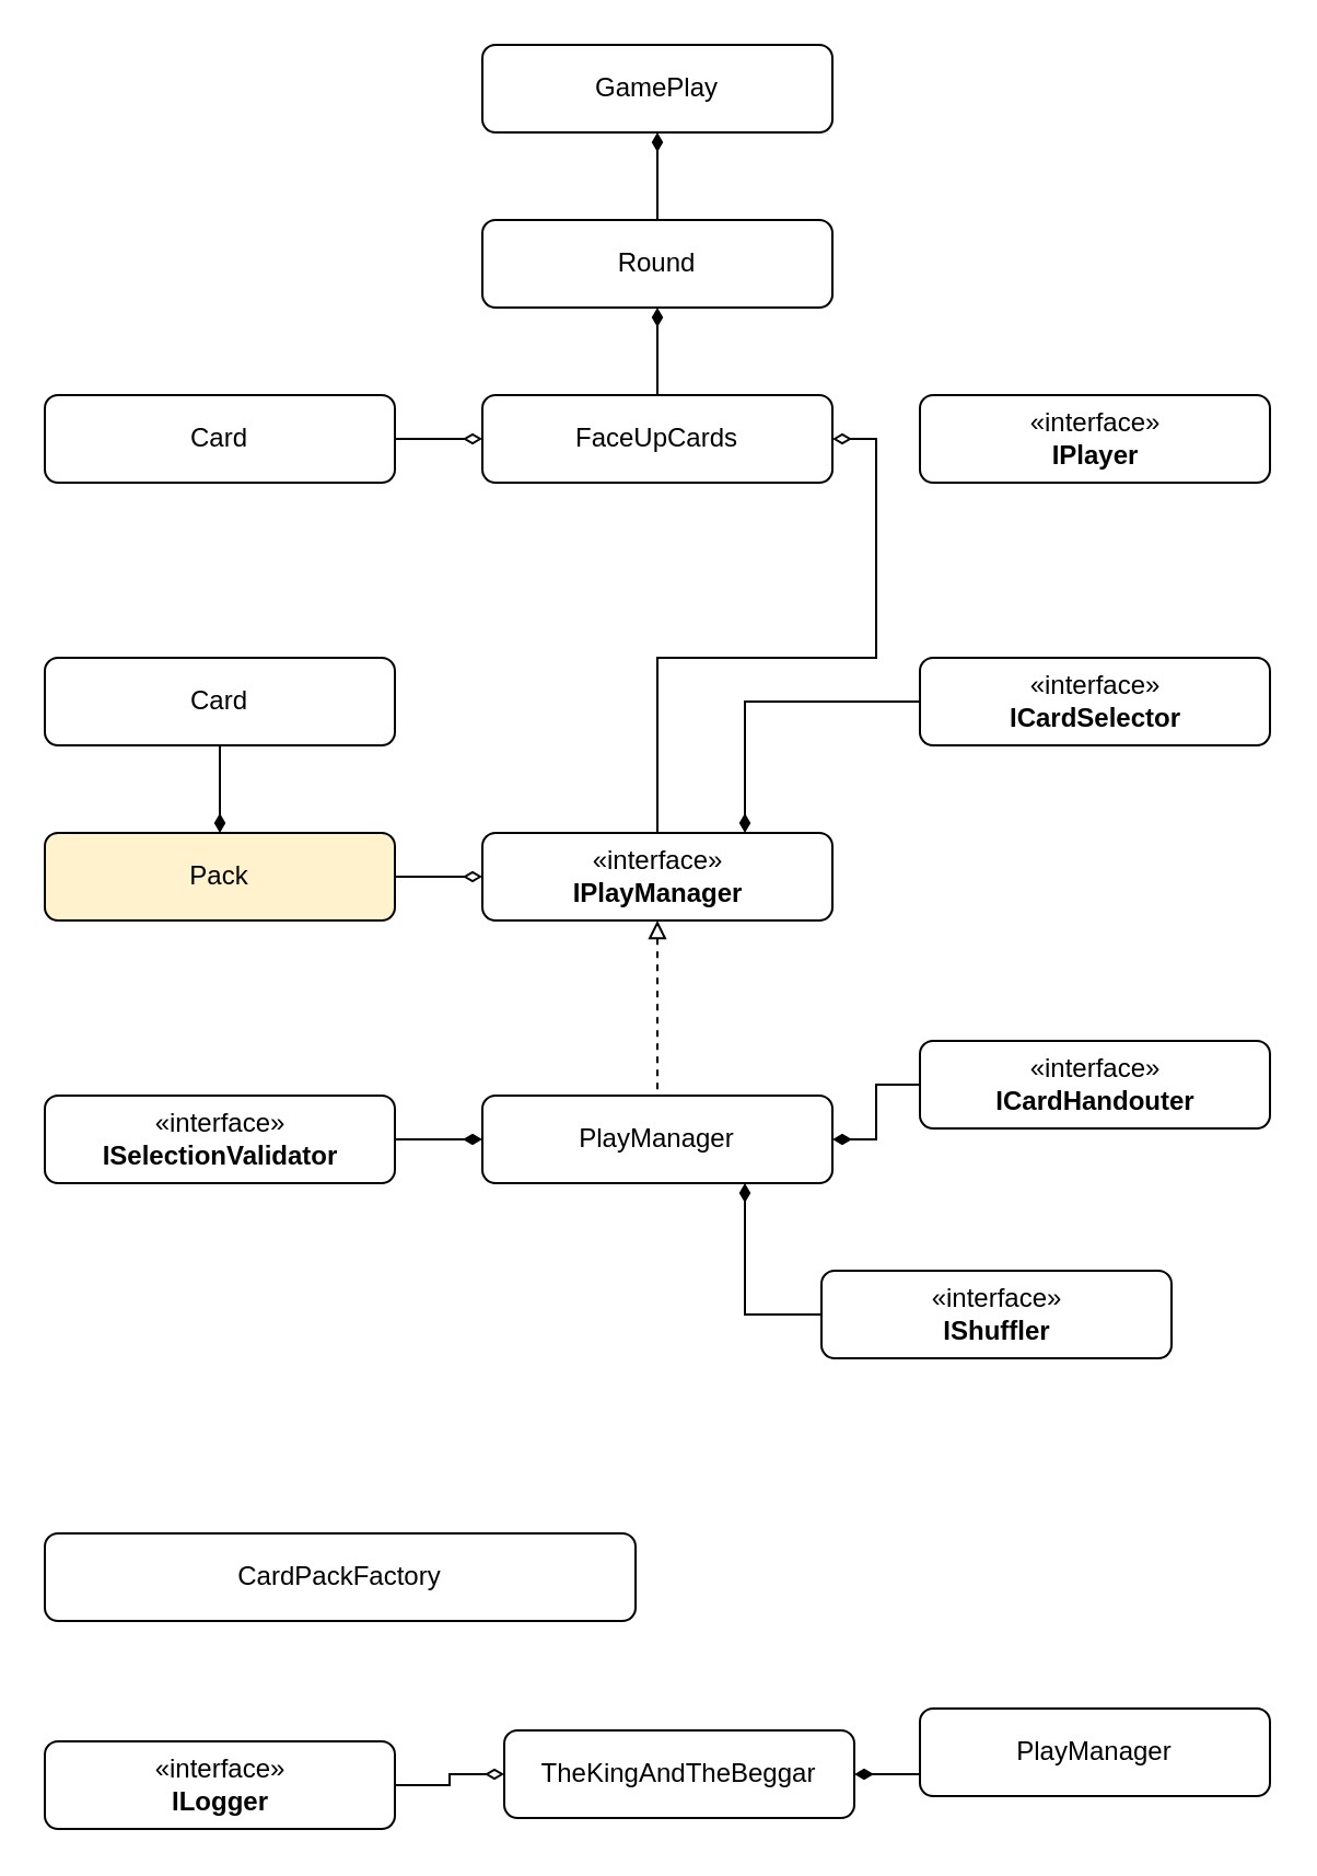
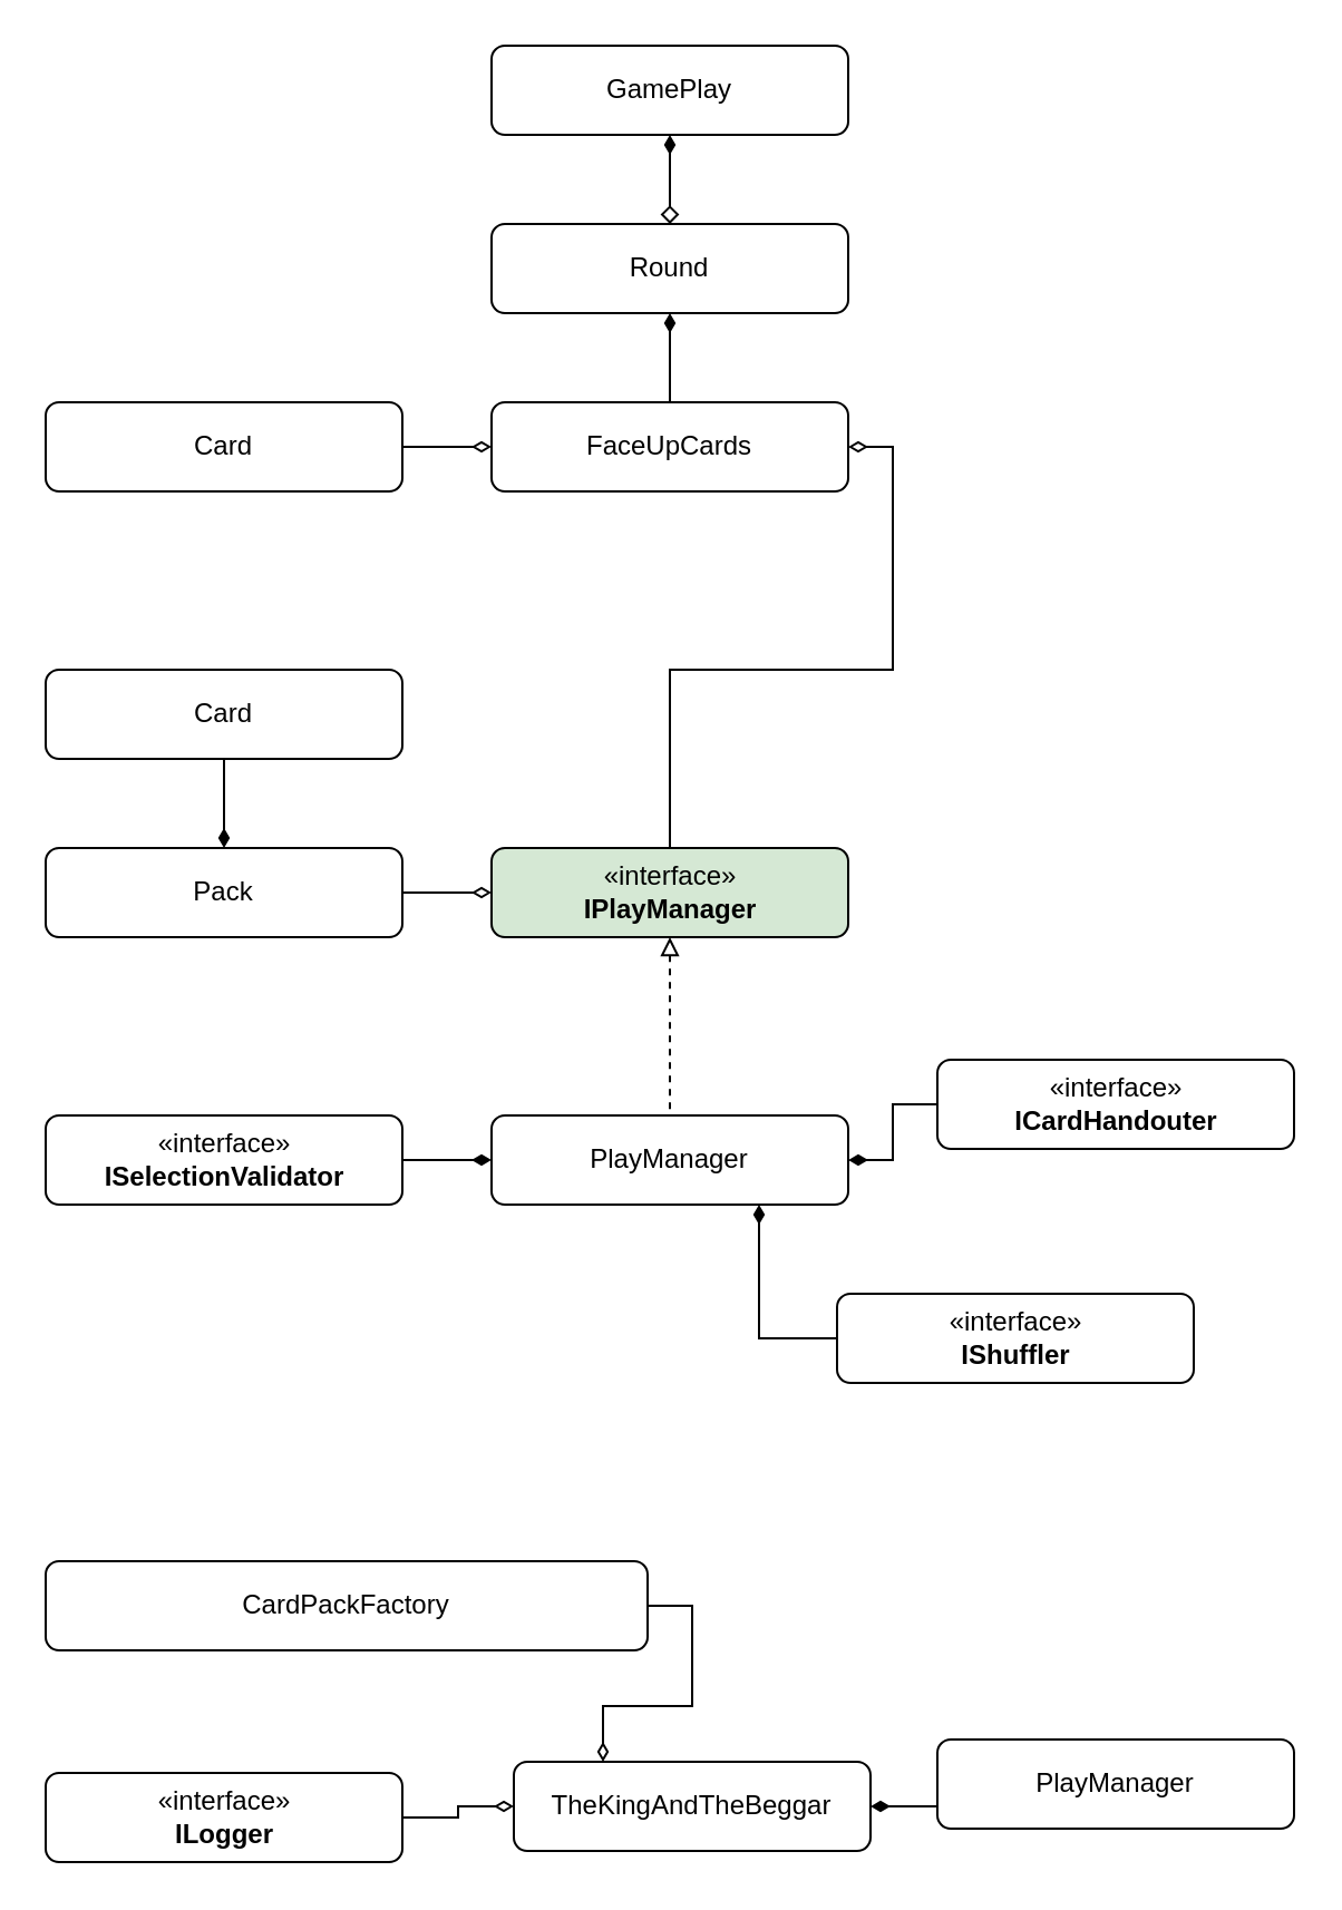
- <mxCell id="23" style="edgeStyle=orthogonalEdgeStyle;rounded=0;orthogonalLoop=1;jettySize=auto;html=1;exitX=0.5;exitY=1;exitDx=0;exitDy=0;entryX=0.5;entryY=0;entryDx=0;entryDy=0;startArrow=diamondThin;startFill=1;endArrow=none;endFill=0;" parent="1" source="24" target="19" edge="1"><mxGeometry relative="1" as="geometry" /></mxCell>
+ <mxCell id="23" style="edgeStyle=orthogonalEdgeStyle;rounded=0;orthogonalLoop=1;jettySize=auto;html=1;exitX=0.5;exitY=1;exitDx=0;exitDy=0;entryX=0.5;entryY=0;entryDx=0;entryDy=0;startArrow=diamondThin;startFill=1;endArrow=diamond;endFill=0;" parent="1" source="24" target="19" edge="1"><mxGeometry relative="1" as="geometry" /></mxCell>
- <mxCell id="26" value="«interface»&lt;br&gt;&lt;b&gt;IPlayer&lt;/b&gt;" style="html=1;rounded=1;" parent="1" vertex="1"><mxGeometry x="420" y="180" width="160" height="40" as="geometry" /></mxCell>
- <mxCell id="5" style="edgeStyle=orthogonalEdgeStyle;rounded=0;orthogonalLoop=1;jettySize=auto;html=1;exitX=0;exitY=0.5;exitDx=0;exitDy=0;endArrow=diamondThin;endFill=1;entryX=0.75;entryY=0;entryDx=0;entryDy=0;" parent="1" source="16" target="12" edge="1"><mxGeometry relative="1" as="geometry"><mxPoint x="500" y="340" as="sourcePoint" /><mxPoint x="360" y="378" as="targetPoint" /></mxGeometry></mxCell>
- <mxCell id="16" value="«interface»&lt;br&gt;&lt;b&gt;ICardSelector&lt;/b&gt;" style="html=1;rounded=1;" parent="1" vertex="1"><mxGeometry x="420" y="300" width="160" height="40" as="geometry" /></mxCell>
- <mxCell id="2" value="Pack" style="rounded=1;whiteSpace=wrap;html=1;fillColor=#fff2cc;" parent="1" vertex="1"><mxGeometry x="20" y="380" width="160" height="40" as="geometry" /></mxCell>
+ <mxCell id="2" value="Pack" style="rounded=1;whiteSpace=wrap;html=1;" parent="1" vertex="1"><mxGeometry x="20" y="380" width="160" height="40" as="geometry" /></mxCell>
- <mxCell id="12" value="«interface»&lt;br&gt;&lt;b&gt;IPlayManager&lt;/b&gt;" style="html=1;rounded=1;" parent="1" vertex="1"><mxGeometry x="220" y="380" width="160" height="40" as="geometry" /></mxCell>
+ <mxCell id="12" value="«interface»&lt;br&gt;&lt;b&gt;IPlayManager&lt;/b&gt;" style="html=1;rounded=1;fillColor=#d5e8d4;" parent="1" vertex="1"><mxGeometry x="220" y="380" width="160" height="40" as="geometry" /></mxCell>
+ <mxCell id="28" style="edgeStyle=orthogonalEdgeStyle;rounded=0;orthogonalLoop=1;jettySize=auto;html=1;exitX=0.25;exitY=0;exitDx=0;exitDy=0;entryX=1;entryY=0.5;entryDx=0;entryDy=0;startArrow=diamondThin;startFill=0;endArrow=none;endFill=0;" parent="1" source="30" target="32" edge="1"><mxGeometry relative="1" as="geometry" /></mxCell>
